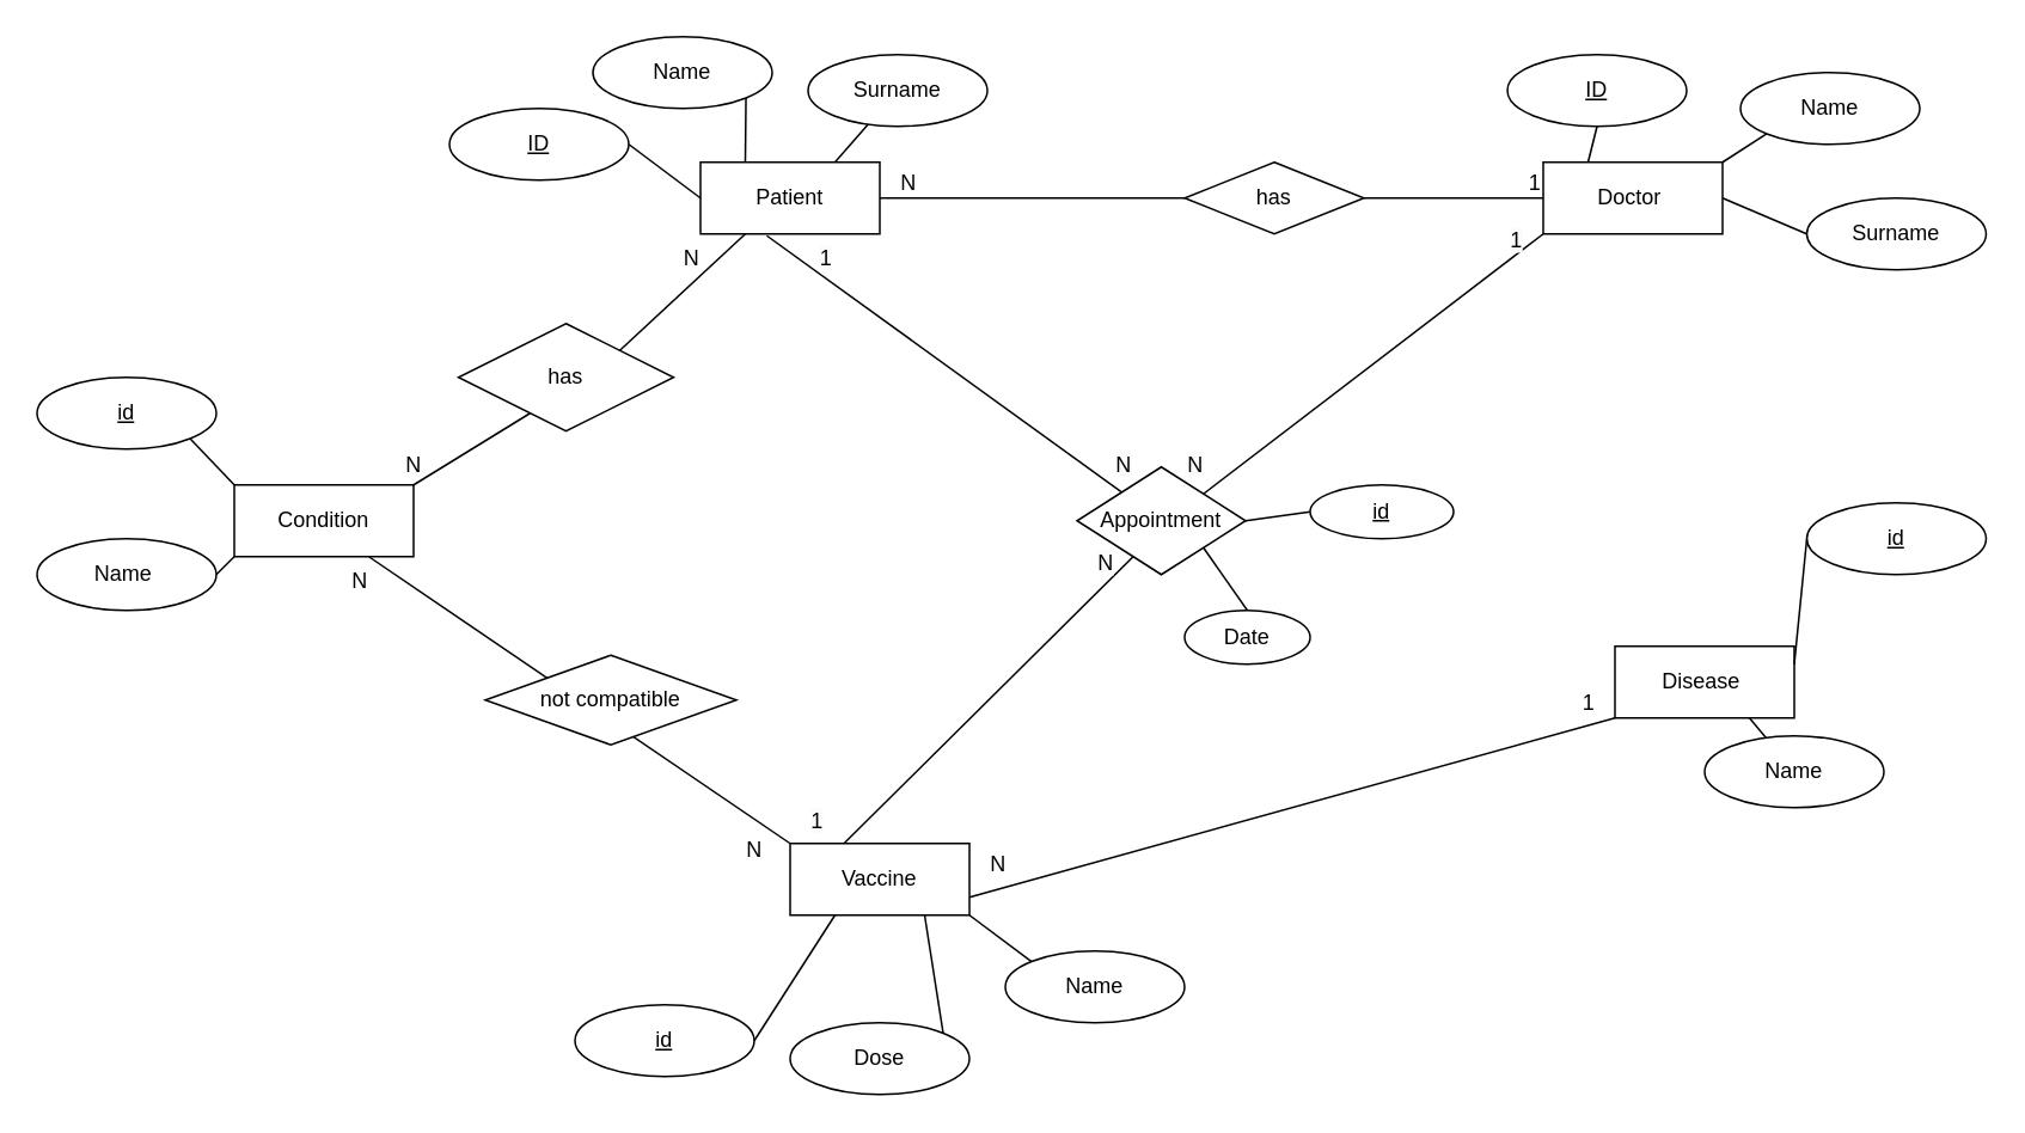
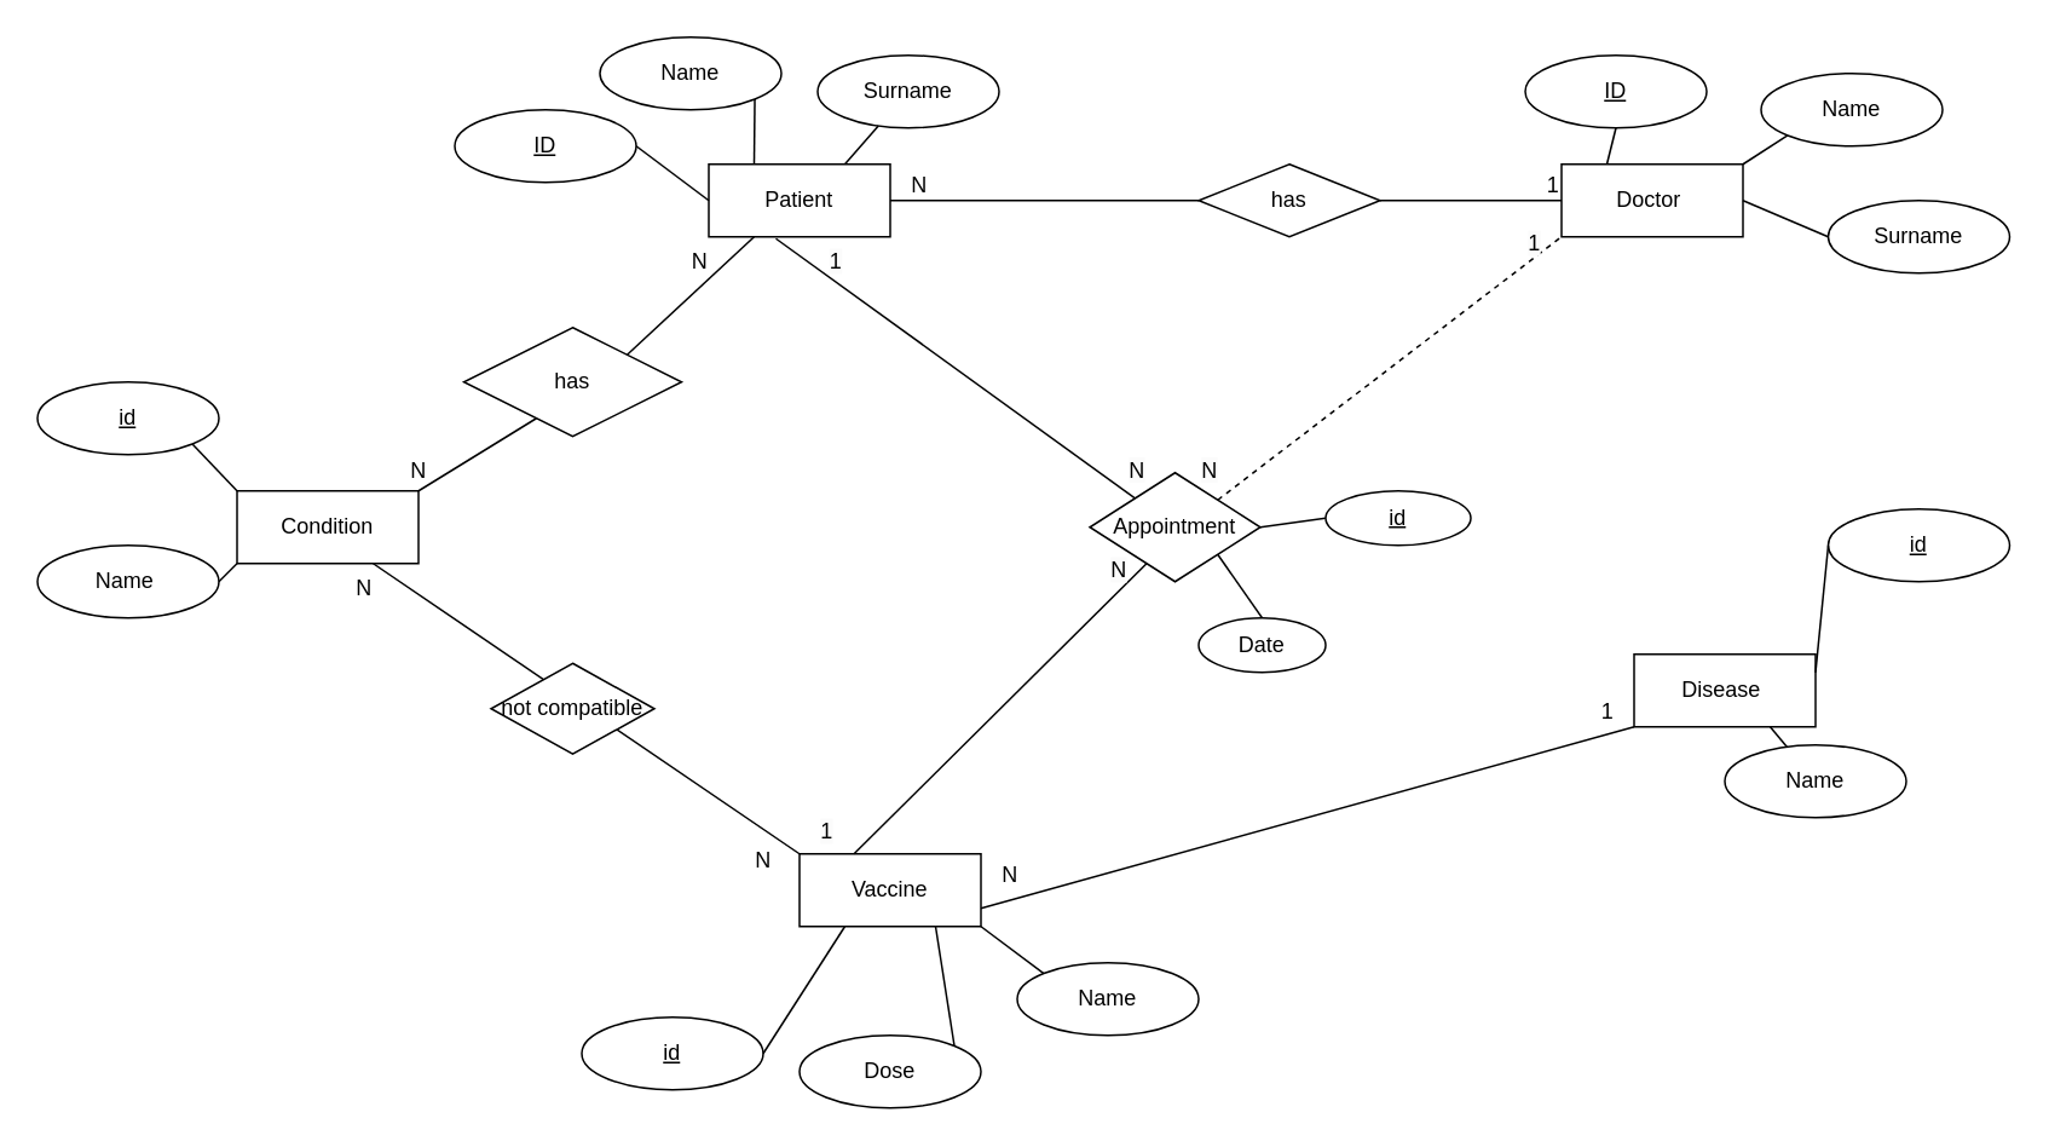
- <mxCell id="55" value="" style="endArrow=none;html=1;rounded=0;exitX=1;exitY=0;exitDx=0;exitDy=0;entryX=0;entryY=1;entryDx=0;entryDy=0;" parent="1" source="37" target="5" edge="1"><mxGeometry relative="1" as="geometry"><mxPoint x="480" y="360" as="sourcePoint" /><mxPoint x="870" y="140" as="targetPoint" /></mxGeometry></mxCell>
+ <mxCell id="55" value="" style="endArrow=none;html=1;rounded=0;exitX=1;exitY=0;exitDx=0;exitDy=0;entryX=0;entryY=1;entryDx=0;entryDy=0;dashed=1;" parent="1" source="37" target="5" edge="1"><mxGeometry relative="1" as="geometry"><mxPoint x="480" y="360" as="sourcePoint" /><mxPoint x="870" y="140" as="targetPoint" /></mxGeometry></mxCell>
- <mxCell id="41" value="not compatible" style="shape=rhombus;perimeter=rhombusPerimeter;whiteSpace=wrap;html=1;align=center;" parent="1" vertex="1"><mxGeometry x="270" y="365" width="140" height="50" as="geometry" /></mxCell>
+ <mxCell id="41" value="not compatible" style="shape=rhombus;perimeter=rhombusPerimeter;whiteSpace=wrap;html=1;align=center;" parent="1" vertex="1"><mxGeometry x="270" y="365" width="90" height="50" as="geometry" /></mxCell>
